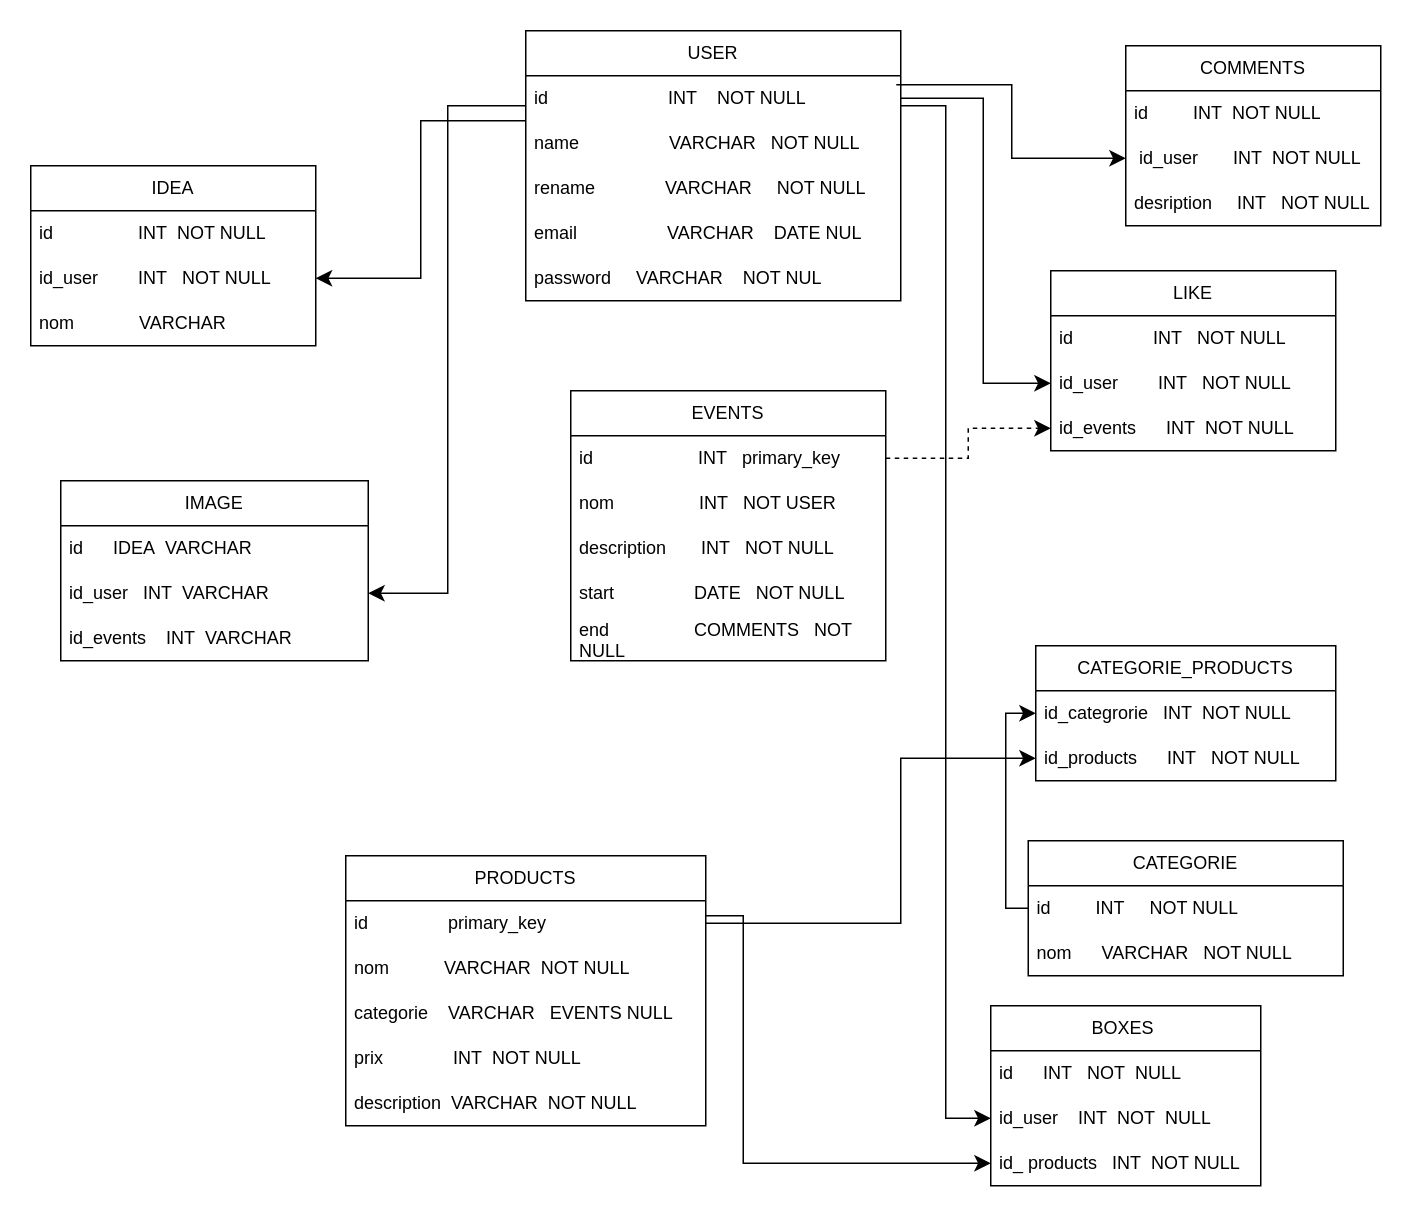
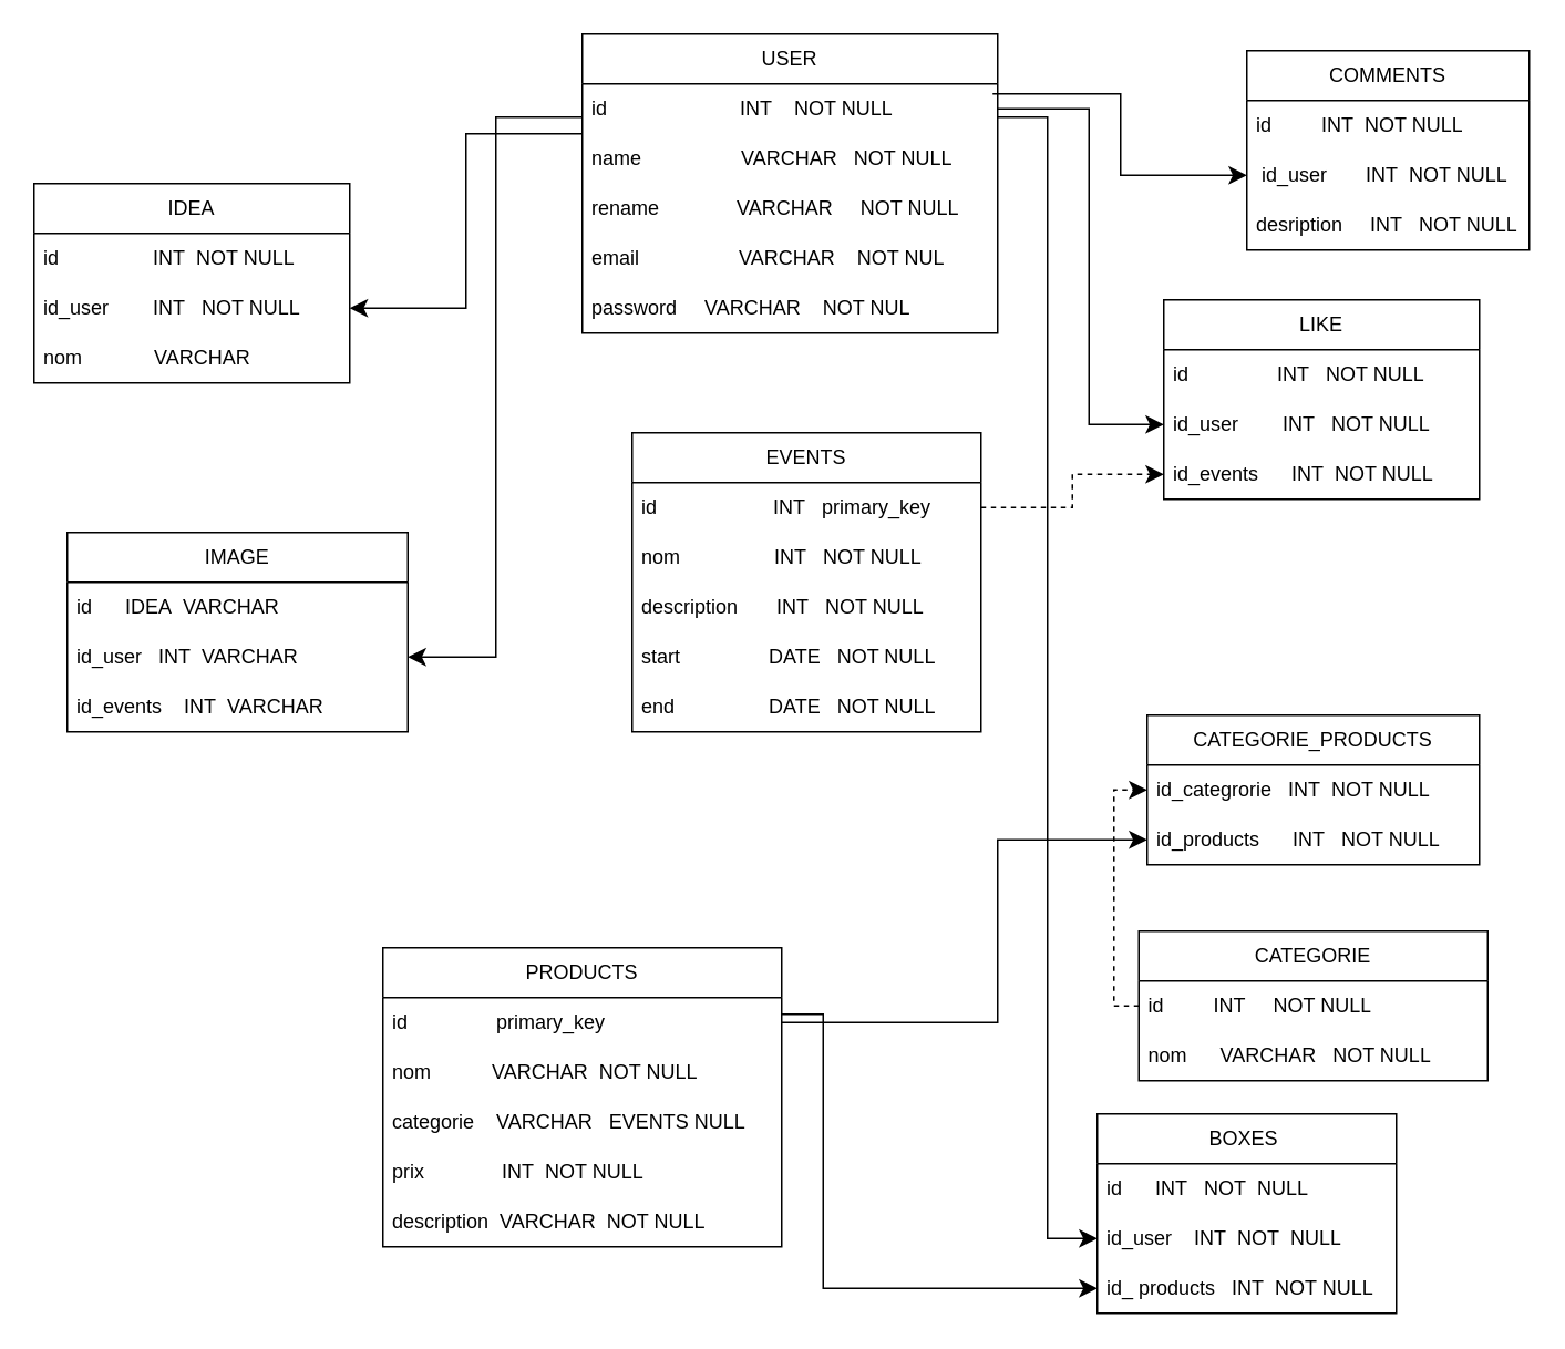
- <mxCell id="20" value="email&amp;nbsp; &amp;nbsp; &amp;nbsp; &amp;nbsp; &amp;nbsp; &amp;nbsp; &amp;nbsp; &amp;nbsp; &amp;nbsp; VARCHAR&amp;nbsp; &amp;nbsp; DATE NUL" style="text;strokeColor=none;fillColor=none;align=left;verticalAlign=middle;spacingLeft=4;spacingRight=4;overflow=hidden;points=[[0,0.5],[1,0.5]];portConstraint=eastwest;rotatable=0;whiteSpace=wrap;html=1;" parent="16" vertex="1"><mxGeometry y="120" width="250" height="30" as="geometry" /></mxCell>
+ <mxCell id="20" value="email&amp;nbsp; &amp;nbsp; &amp;nbsp; &amp;nbsp; &amp;nbsp; &amp;nbsp; &amp;nbsp; &amp;nbsp; &amp;nbsp; VARCHAR&amp;nbsp; &amp;nbsp; NOT NUL" style="text;strokeColor=none;fillColor=none;align=left;verticalAlign=middle;spacingLeft=4;spacingRight=4;overflow=hidden;points=[[0,0.5],[1,0.5]];portConstraint=eastwest;rotatable=0;whiteSpace=wrap;html=1;" parent="16" vertex="1"><mxGeometry y="120" width="250" height="30" as="geometry" /></mxCell>
- <mxCell id="24" value="nom&amp;nbsp; &amp;nbsp; &amp;nbsp; &amp;nbsp; &amp;nbsp; &amp;nbsp; &amp;nbsp; &amp;nbsp; &amp;nbsp;INT&amp;nbsp; &amp;nbsp;NOT USER&amp;nbsp;" style="text;strokeColor=none;fillColor=none;align=left;verticalAlign=middle;spacingLeft=4;spacingRight=4;overflow=hidden;points=[[0,0.5],[1,0.5]];portConstraint=eastwest;rotatable=0;whiteSpace=wrap;html=1;" parent="22" vertex="1"><mxGeometry y="60" width="210" height="30" as="geometry" /></mxCell>
+ <mxCell id="24" value="nom&amp;nbsp; &amp;nbsp; &amp;nbsp; &amp;nbsp; &amp;nbsp; &amp;nbsp; &amp;nbsp; &amp;nbsp; &amp;nbsp;INT&amp;nbsp; &amp;nbsp;NOT NULL&amp;nbsp;" style="text;strokeColor=none;fillColor=none;align=left;verticalAlign=middle;spacingLeft=4;spacingRight=4;overflow=hidden;points=[[0,0.5],[1,0.5]];portConstraint=eastwest;rotatable=0;whiteSpace=wrap;html=1;" parent="22" vertex="1"><mxGeometry y="60" width="210" height="30" as="geometry" /></mxCell>
- <mxCell id="27" value="end&amp;nbsp; &amp;nbsp; &amp;nbsp; &amp;nbsp; &amp;nbsp; &amp;nbsp; &amp;nbsp; &amp;nbsp; &amp;nbsp;COMMENTS&amp;nbsp; &amp;nbsp;NOT NULL" style="text;strokeColor=none;fillColor=none;align=left;verticalAlign=middle;spacingLeft=4;spacingRight=4;overflow=hidden;points=[[0,0.5],[1,0.5]];portConstraint=eastwest;rotatable=0;whiteSpace=wrap;html=1;" parent="22" vertex="1"><mxGeometry y="150" width="210" height="30" as="geometry" /></mxCell>
+ <mxCell id="27" value="end&amp;nbsp; &amp;nbsp; &amp;nbsp; &amp;nbsp; &amp;nbsp; &amp;nbsp; &amp;nbsp; &amp;nbsp; &amp;nbsp;DATE&amp;nbsp; &amp;nbsp;NOT NULL" style="text;strokeColor=none;fillColor=none;align=left;verticalAlign=middle;spacingLeft=4;spacingRight=4;overflow=hidden;points=[[0,0.5],[1,0.5]];portConstraint=eastwest;rotatable=0;whiteSpace=wrap;html=1;" parent="22" vertex="1"><mxGeometry y="150" width="210" height="30" as="geometry" /></mxCell>
- <mxCell id="34" value="" style="edgeStyle=elbowEdgeStyle;elbow=horizontal;endArrow=classic;html=1;curved=0;rounded=0;endSize=8;startSize=8;entryX=0;entryY=0.5;entryDx=0;entryDy=0;exitX=0;exitY=0.5;exitDx=0;exitDy=0;" parent="1" source="28" target="32" edge="1"><mxGeometry width="50" height="50" relative="1" as="geometry"><mxPoint x="700" y="665" as="sourcePoint" /><mxPoint x="670" y="550" as="targetPoint" /><Array as="points"><mxPoint x="670" y="550" /></Array></mxGeometry></mxCell>
+ <mxCell id="34" value="" style="edgeStyle=elbowEdgeStyle;elbow=horizontal;endArrow=classic;html=1;curved=0;rounded=0;endSize=8;startSize=8;entryX=0;entryY=0.5;entryDx=0;entryDy=0;exitX=0;exitY=0.5;exitDx=0;exitDy=0;dashed=1;" parent="1" source="28" target="32" edge="1"><mxGeometry width="50" height="50" relative="1" as="geometry"><mxPoint x="700" y="665" as="sourcePoint" /><mxPoint x="670" y="550" as="targetPoint" /><Array as="points"><mxPoint x="670" y="550" /></Array></mxGeometry></mxCell>
